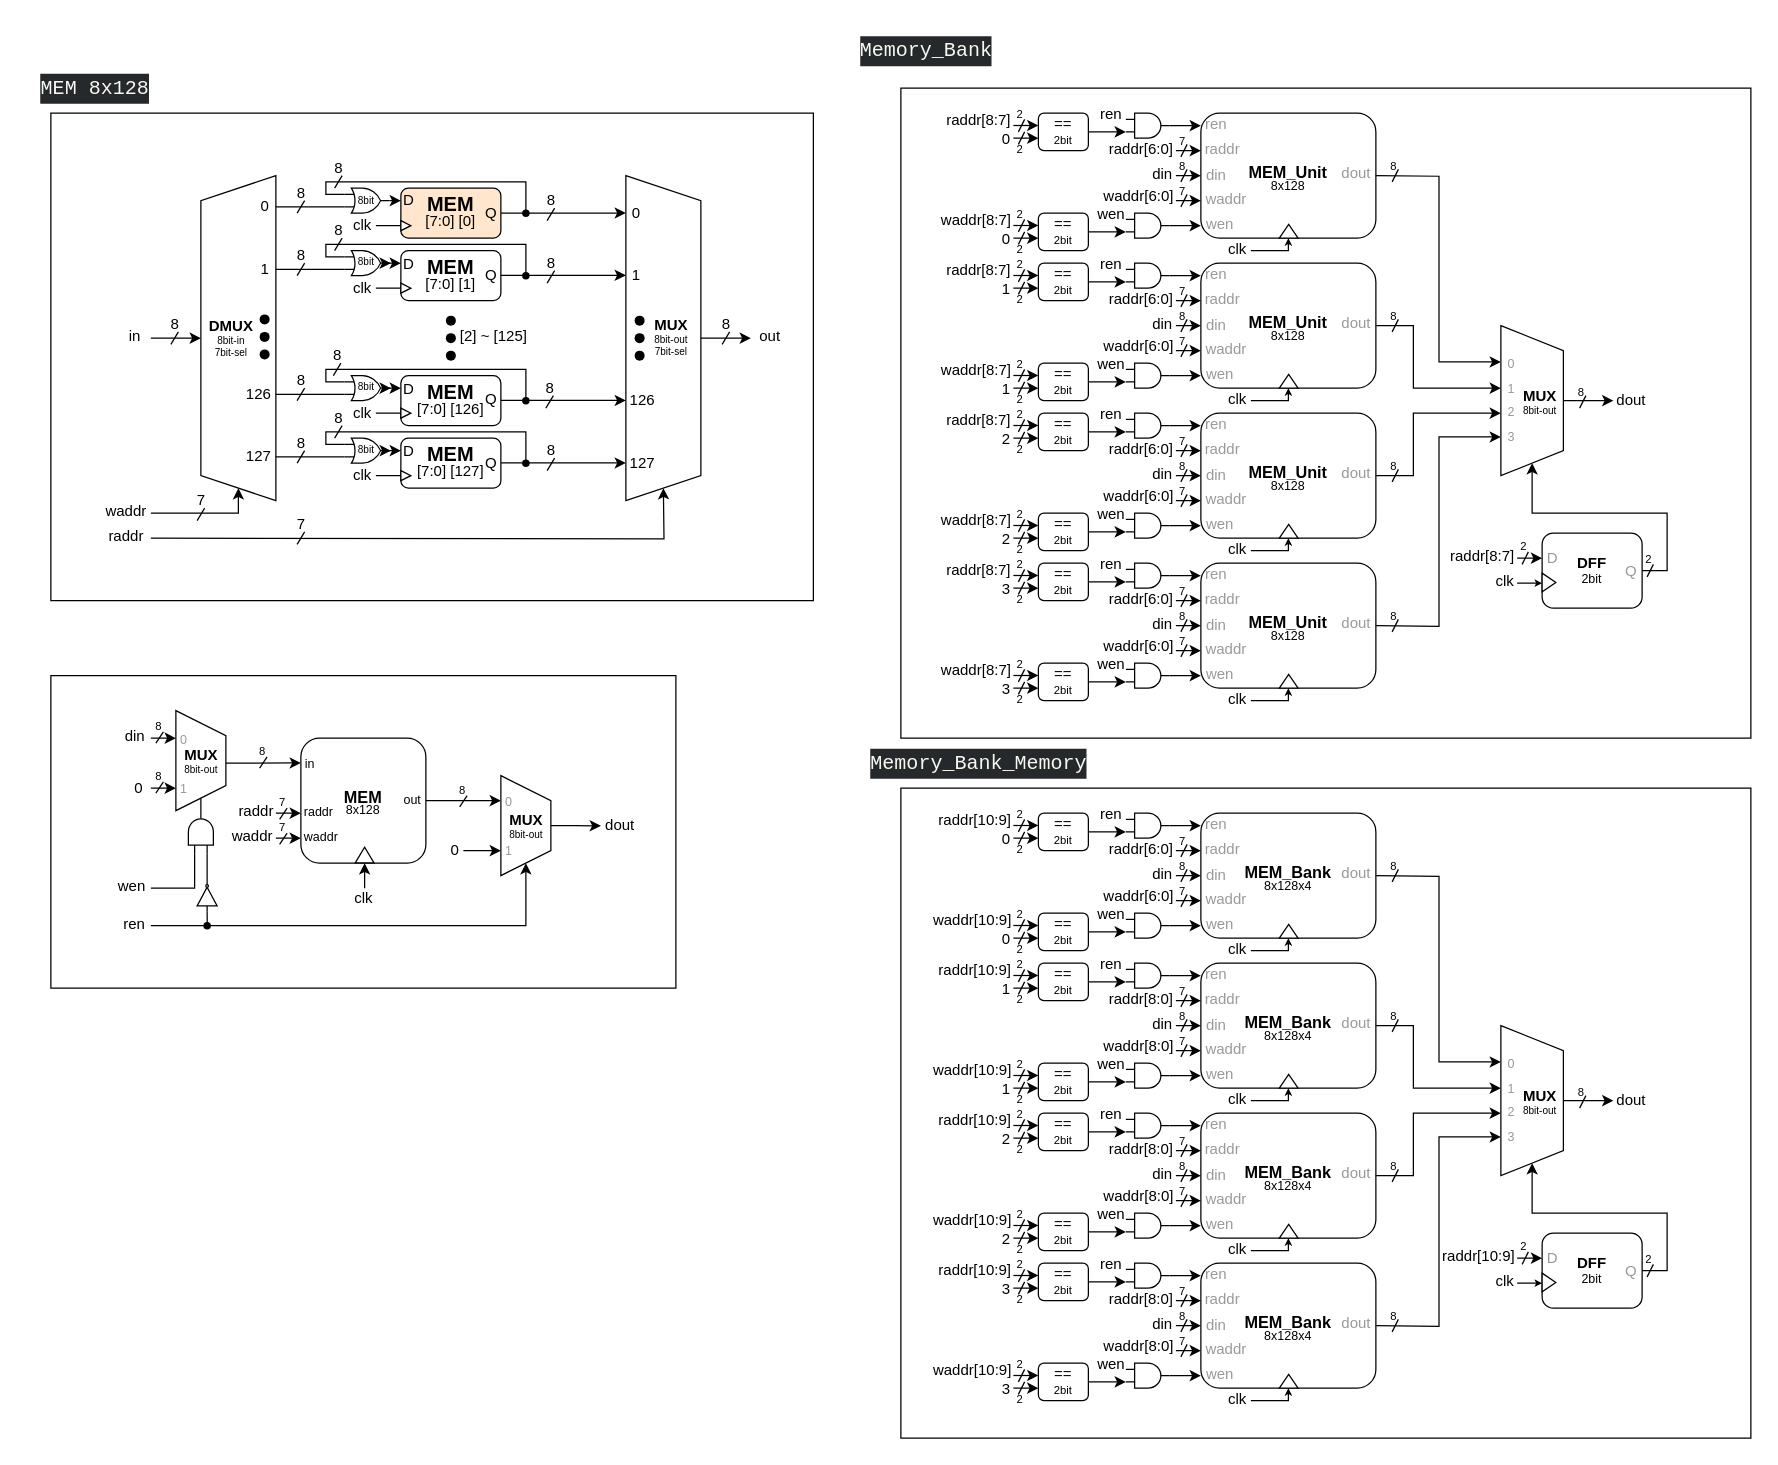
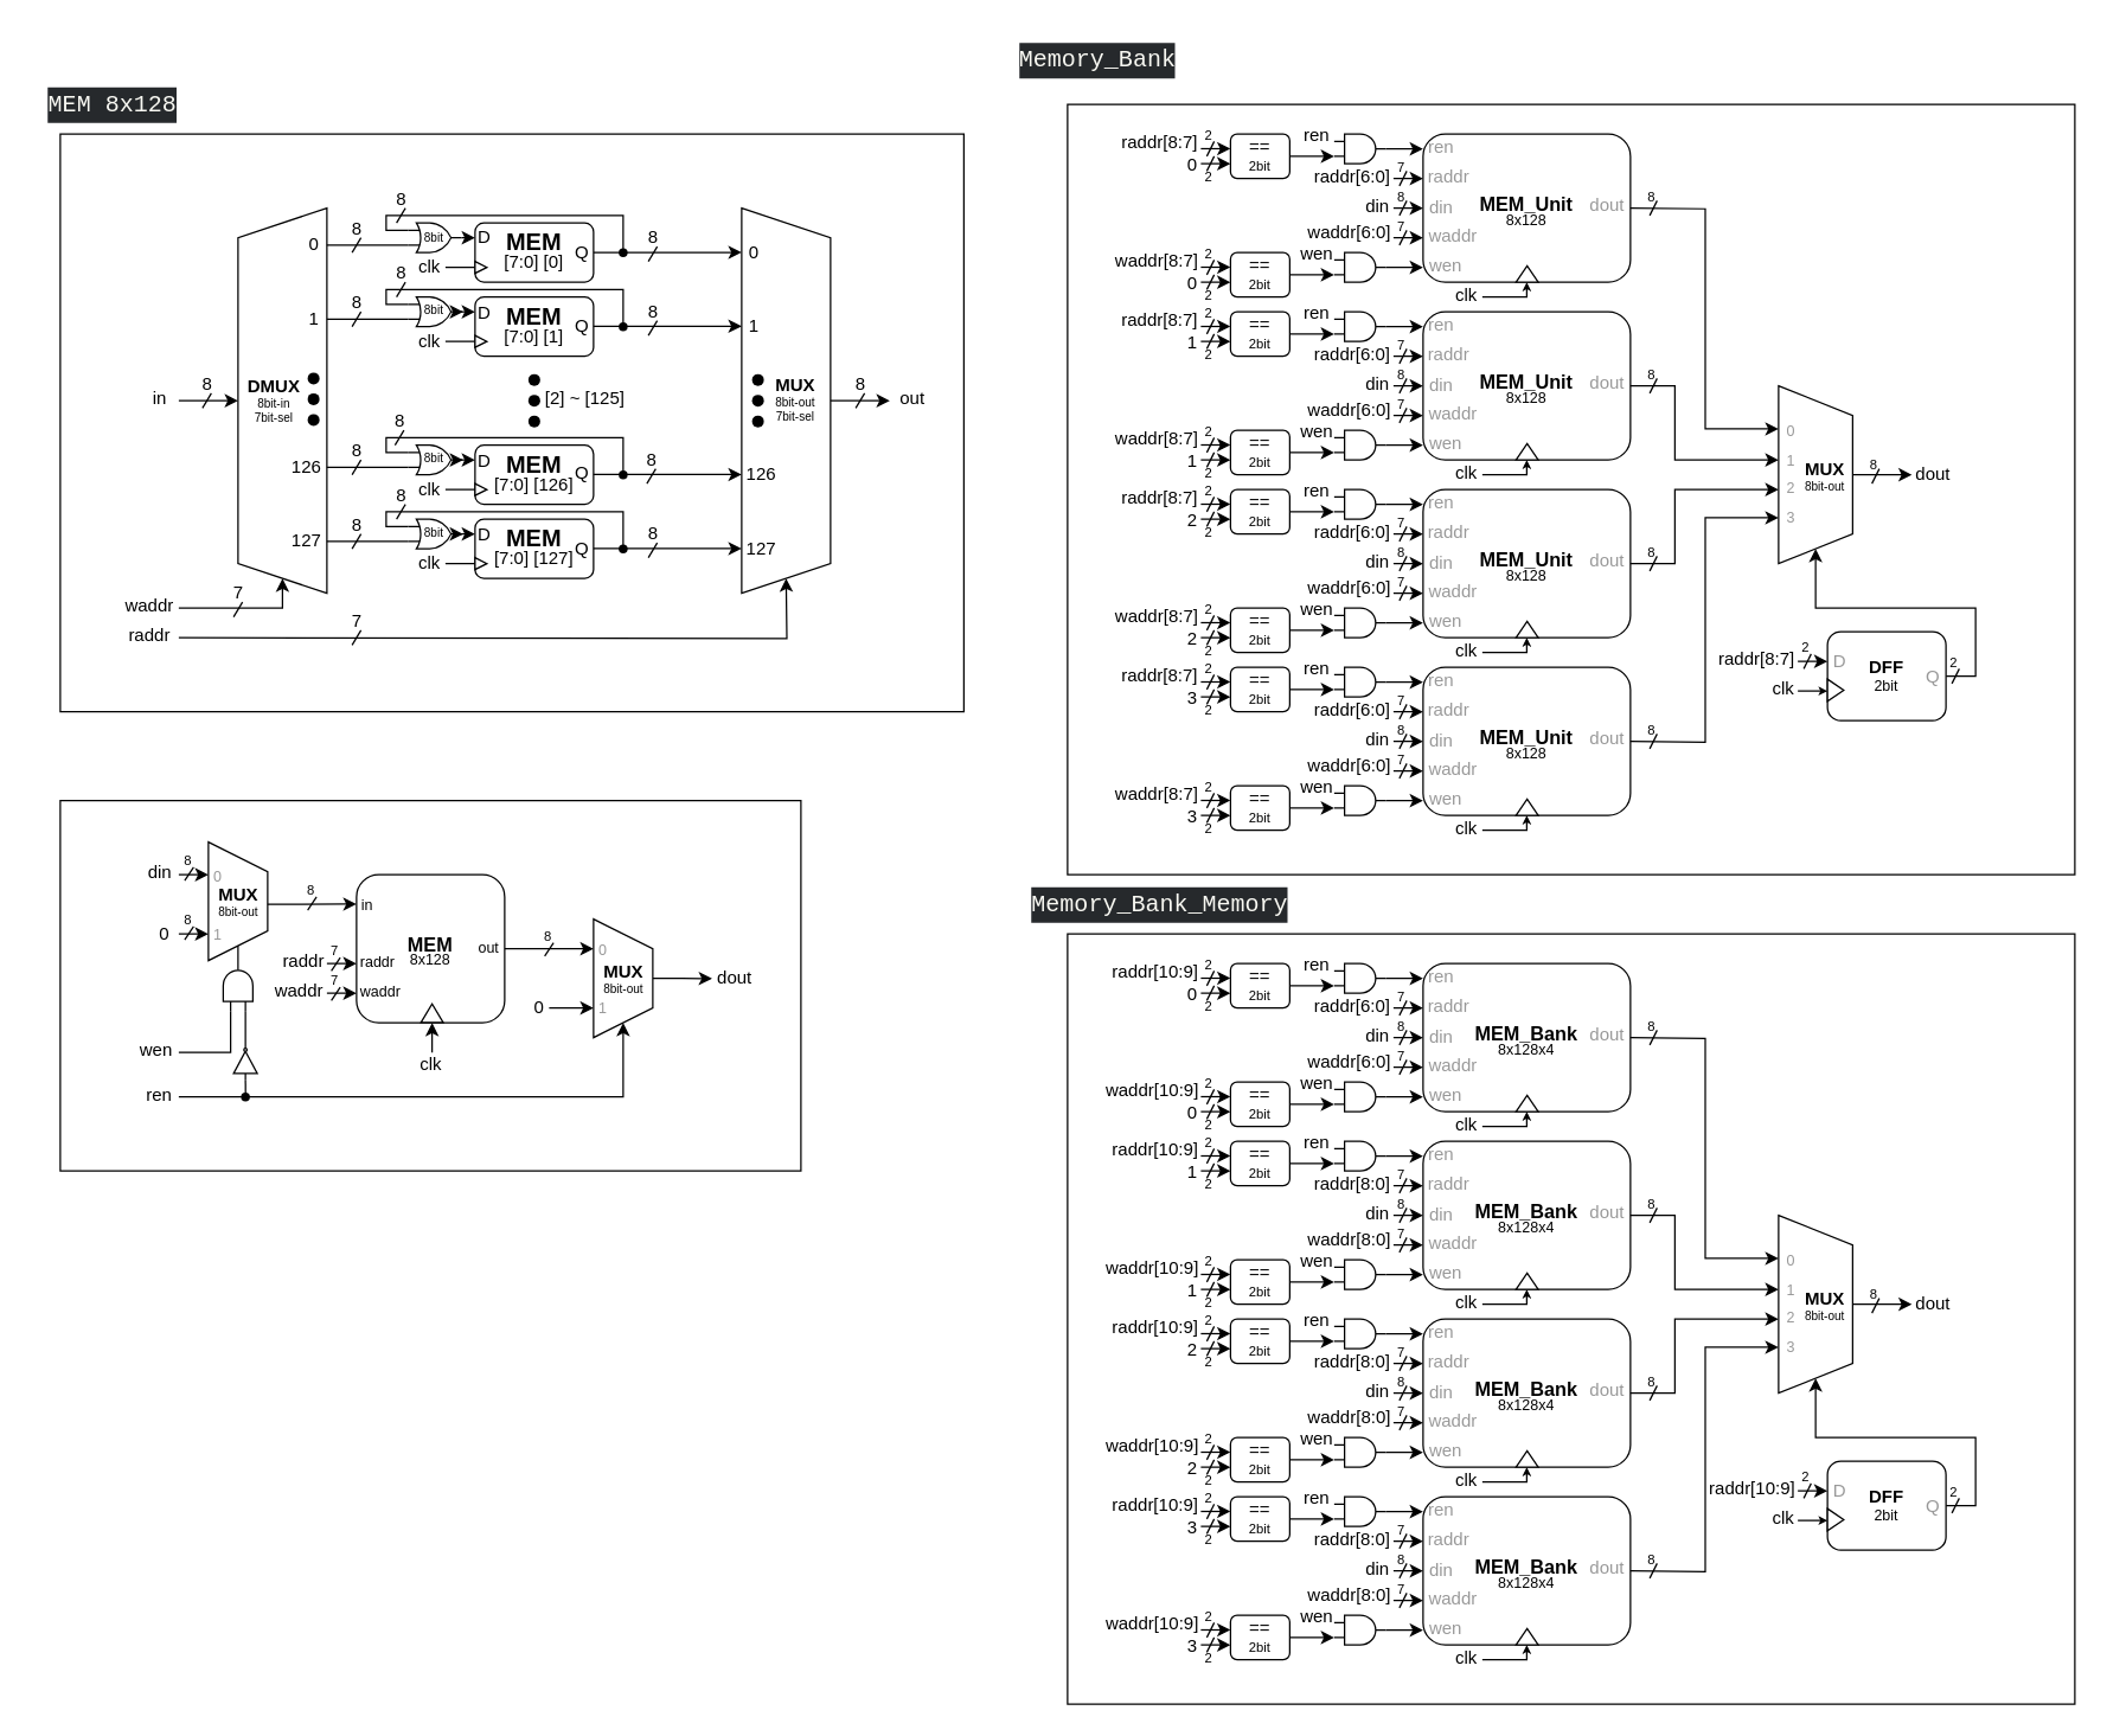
- <mxCell id="11" value="&lt;p style=&quot;line-height: 0%;&quot;&gt;&lt;span style=&quot;font-size: 16px;&quot;&gt;&lt;b&gt;MEM&lt;/b&gt;&lt;/span&gt;&lt;/p&gt;&lt;p style=&quot;line-height: 0%;&quot;&gt;&lt;span style=&quot;&quot;&gt;[7:0] [0]&lt;/span&gt;&lt;/p&gt;&lt;p&gt;&lt;/p&gt;" style="rounded=1;whiteSpace=wrap;html=1;fillColor=#ffe6cc;" parent="8" vertex="1"><mxGeometry x="280" y="60" width="80" height="40" as="geometry" /></mxCell>
+ <mxCell id="11" value="&lt;p style=&quot;line-height: 0%;&quot;&gt;&lt;span style=&quot;font-size: 16px;&quot;&gt;&lt;b&gt;MEM&lt;/b&gt;&lt;/span&gt;&lt;/p&gt;&lt;p style=&quot;line-height: 0%;&quot;&gt;&lt;span style=&quot;&quot;&gt;[7:0] [0]&lt;/span&gt;&lt;/p&gt;&lt;p&gt;&lt;/p&gt;" style="rounded=1;whiteSpace=wrap;html=1;" parent="8" vertex="1"><mxGeometry x="280" y="60" width="80" height="40" as="geometry" /></mxCell>
